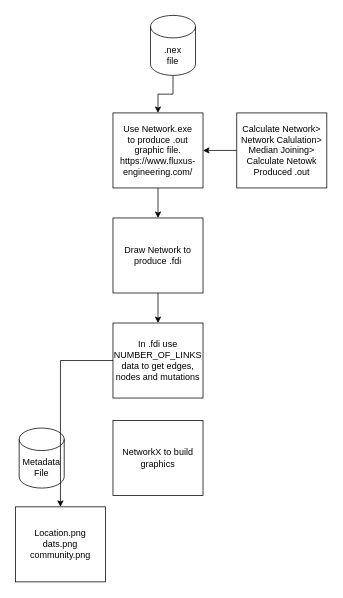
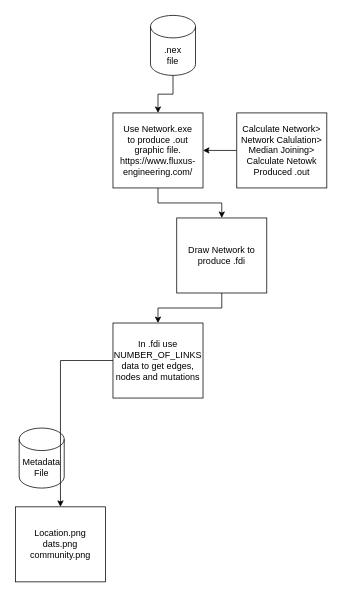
- <mxCell id="7" value="Draw Network to produce .fdi" style="rounded=0;whiteSpace=wrap;html=1;" vertex="1" parent="1"><mxGeometry x="150" y="290" width="120" height="100" as="geometry" /></mxCell>
+ <mxCell id="7" value="Draw Network to produce .fdi" style="rounded=0;whiteSpace=wrap;html=1;" vertex="1" parent="1"><mxGeometry x="235" y="290" width="120" height="100" as="geometry" /></mxCell>
- <mxCell id="14" value="NetworkX to build graphics" style="rounded=0;whiteSpace=wrap;html=1;" vertex="1" parent="1"><mxGeometry x="150" y="560" width="120" height="100" as="geometry" /></mxCell>
